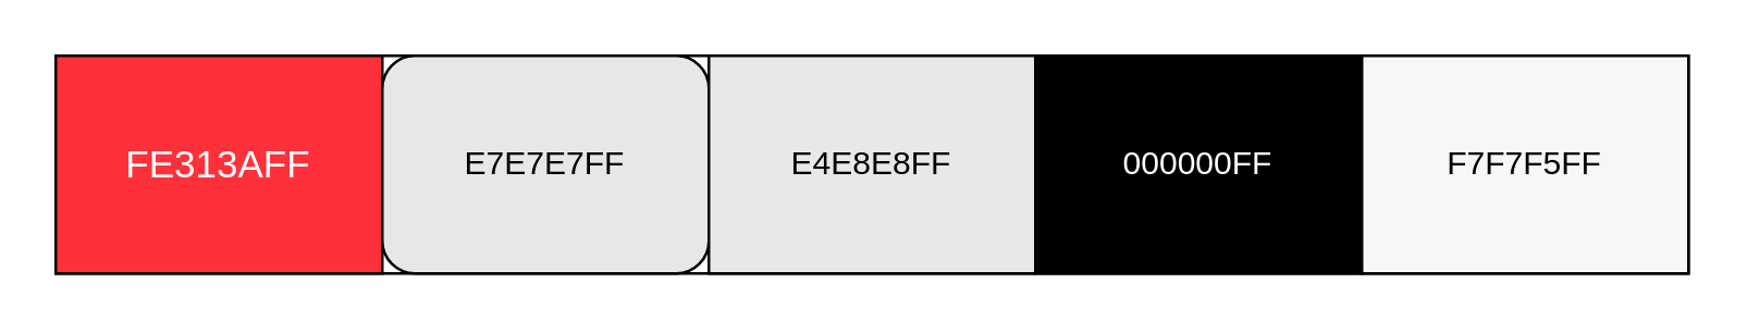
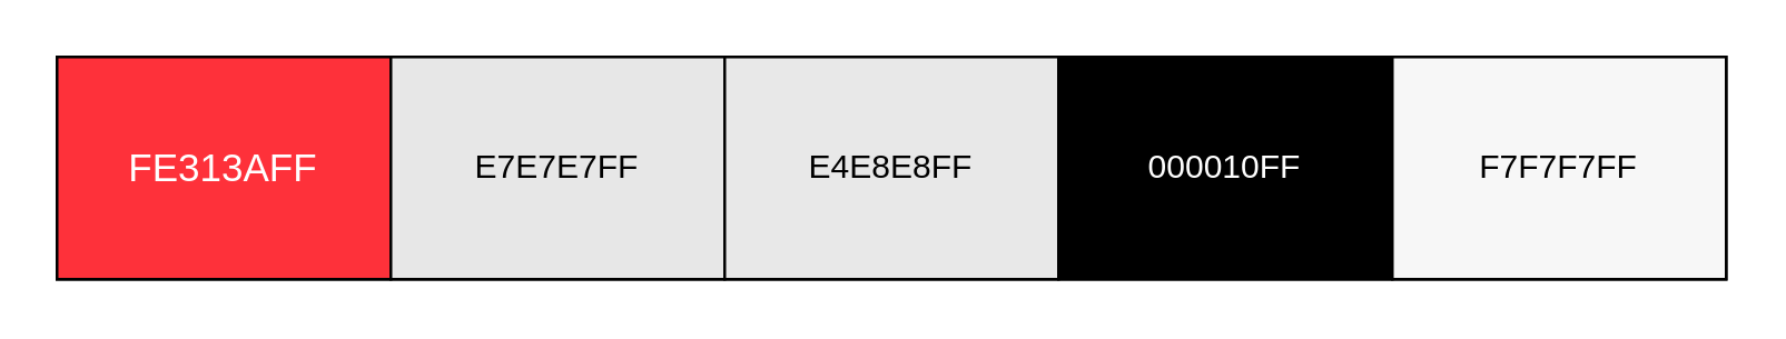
- <mxCell id="4" value="E7E7E7FF" style="whiteSpace=wrap;html=1;fillColor=#E7E7E7;rounded=1;" vertex="1" parent="1"><mxGeometry x="140" y="20" width="120" height="80" as="geometry" /></mxCell>
+ <mxCell id="4" value="E7E7E7FF" style="rounded=0;whiteSpace=wrap;html=1;fillColor=#E7E7E7;" vertex="1" parent="1"><mxGeometry x="140" y="20" width="120" height="80" as="geometry" /></mxCell>
- <mxCell id="6" value="&lt;font color=&quot;#ffffff&quot;&gt;000000FF&lt;/font&gt;" style="rounded=0;whiteSpace=wrap;html=1;fillColor=#000000;" vertex="1" parent="1"><mxGeometry x="380" y="20" width="120" height="80" as="geometry" /></mxCell>
+ <mxCell id="6" value="&lt;font color=&quot;#ffffff&quot;&gt;000010FF&lt;/font&gt;" style="rounded=0;whiteSpace=wrap;html=1;fillColor=#000000;" vertex="1" parent="1"><mxGeometry x="380" y="20" width="120" height="80" as="geometry" /></mxCell>
- <mxCell id="7" value="F7F7F5FF" style="rounded=0;whiteSpace=wrap;html=1;fillColor=#F7F7F7;" vertex="1" parent="1"><mxGeometry x="500" y="20" width="120" height="80" as="geometry" /></mxCell>
+ <mxCell id="7" value="F7F7F7FF" style="rounded=0;whiteSpace=wrap;html=1;fillColor=#F7F7F7;" vertex="1" parent="1"><mxGeometry x="500" y="20" width="120" height="80" as="geometry" /></mxCell>
